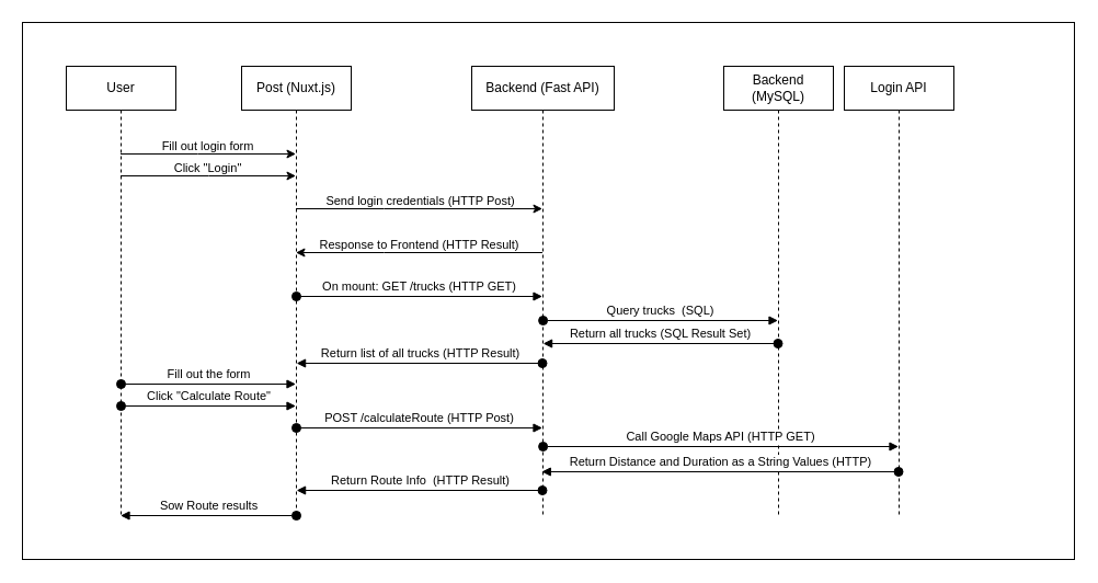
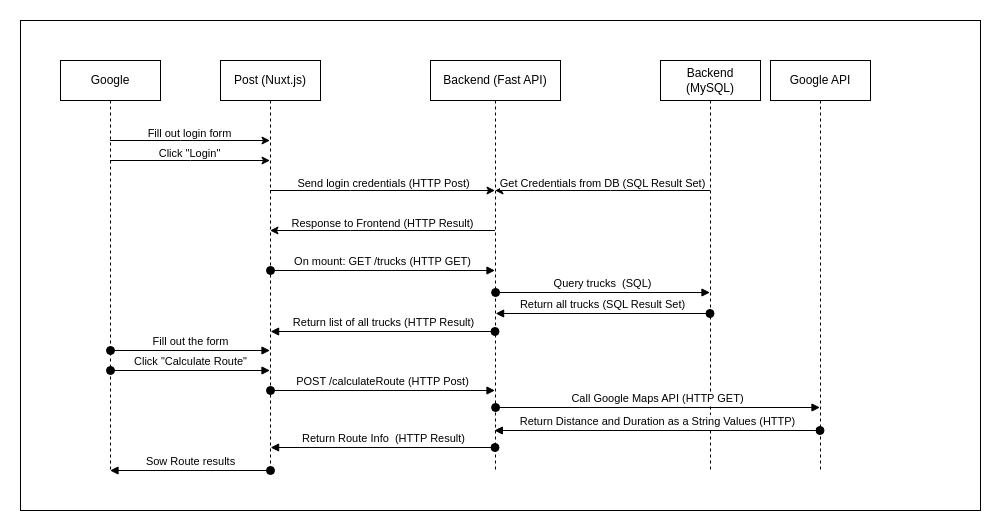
- <mxCell id="7" value="User" style="shape=umlLifeline;perimeter=lifelinePerimeter;whiteSpace=wrap;html=1;container=1;dropTarget=0;collapsible=0;recursiveResize=0;outlineConnect=0;portConstraint=eastwest;newEdgeStyle={&quot;curved&quot;:0,&quot;rounded&quot;:0};" parent="1" vertex="1"><mxGeometry x="60" y="60" width="100" height="410" as="geometry" /></mxCell>
+ <mxCell id="7" value="Google" style="shape=umlLifeline;perimeter=lifelinePerimeter;whiteSpace=wrap;html=1;container=1;dropTarget=0;collapsible=0;recursiveResize=0;outlineConnect=0;portConstraint=eastwest;newEdgeStyle={&quot;curved&quot;:0,&quot;rounded&quot;:0};" parent="1" vertex="1"><mxGeometry x="60" y="60" width="100" height="410" as="geometry" /></mxCell>
- <mxCell id="17" value="Login API" style="shape=umlLifeline;perimeter=lifelinePerimeter;whiteSpace=wrap;html=1;container=1;dropTarget=0;collapsible=0;recursiveResize=0;outlineConnect=0;portConstraint=eastwest;newEdgeStyle={&quot;curved&quot;:0,&quot;rounded&quot;:0};" parent="1" vertex="1"><mxGeometry x="770" y="60" width="100" height="410" as="geometry" /></mxCell>
+ <mxCell id="17" value="Google API" style="shape=umlLifeline;perimeter=lifelinePerimeter;whiteSpace=wrap;html=1;container=1;dropTarget=0;collapsible=0;recursiveResize=0;outlineConnect=0;portConstraint=eastwest;newEdgeStyle={&quot;curved&quot;:0,&quot;rounded&quot;:0};" parent="1" vertex="1"><mxGeometry x="770" y="60" width="100" height="410" as="geometry" /></mxCell>
+ <mxCell id="14" style="edgeStyle=orthogonalEdgeStyle;rounded=0;orthogonalLoop=1;jettySize=auto;html=1;curved=0;" edge="1" parent="1" source="16" target="13"><mxGeometry relative="1" as="geometry"><Array as="points"><mxPoint x="610" y="190" /><mxPoint x="610" y="190" /></Array></mxGeometry></mxCell>
+ <mxCell id="15" value="Get Credentials from DB (SQL Result Set)" style="edgeLabel;html=1;align=center;verticalAlign=middle;resizable=0;points=[];" vertex="1" connectable="0" parent="14"><mxGeometry relative="1" as="geometry"><mxPoint y="-8" as="offset" /></mxGeometry></mxCell>
